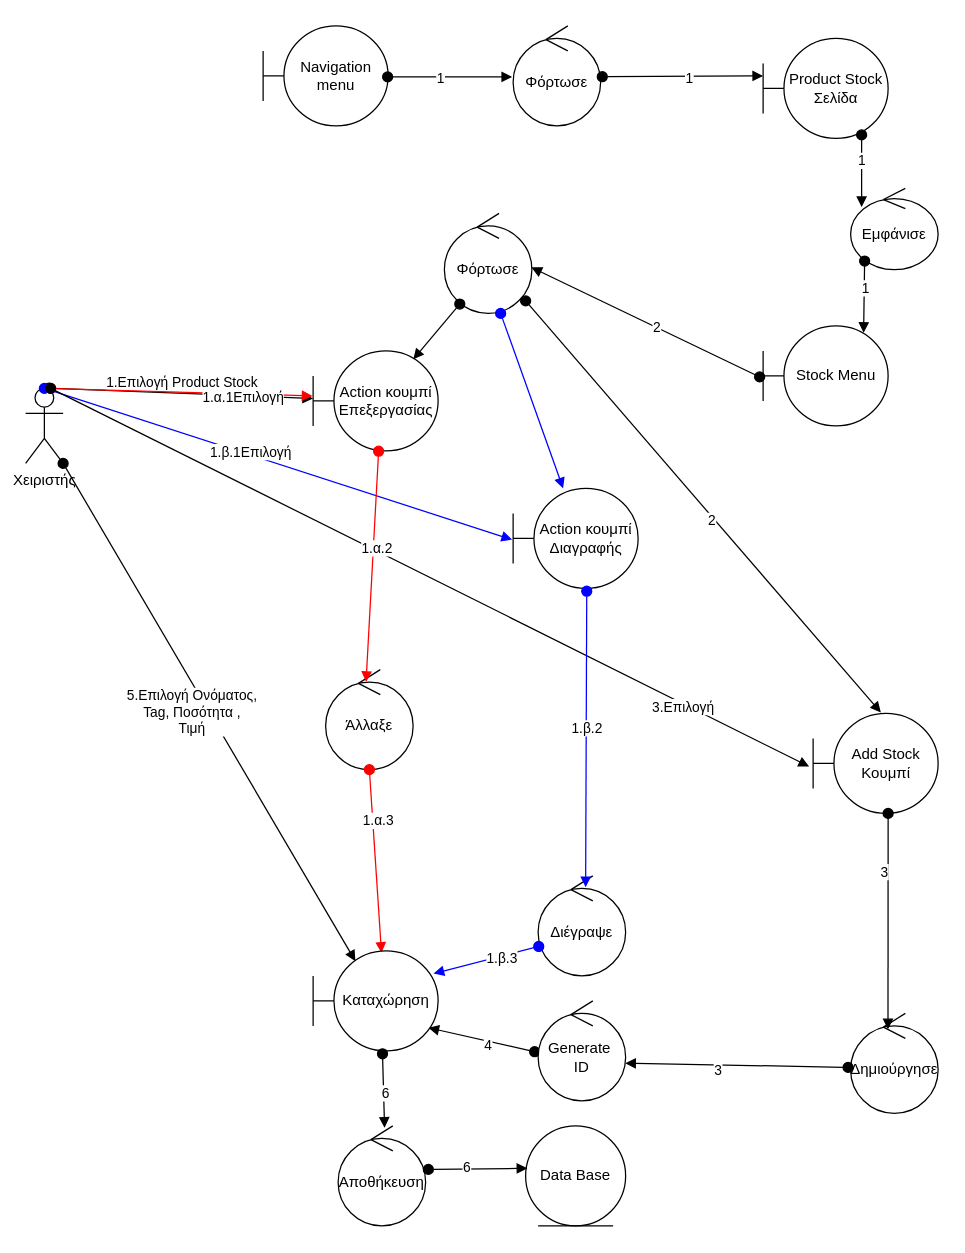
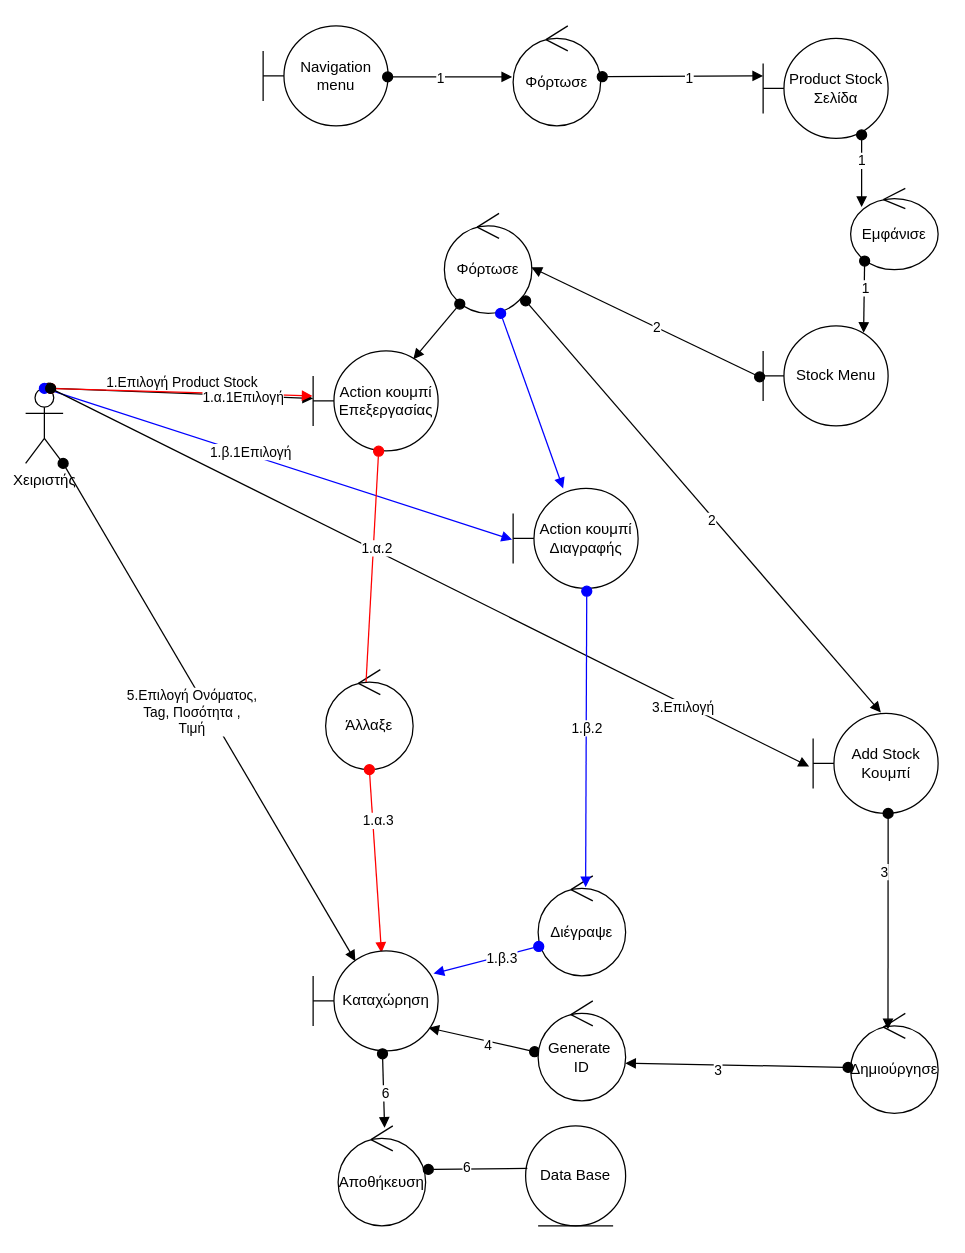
- <mxCell id="41" value="" style="html=1;verticalAlign=bottom;startArrow=oval;startFill=1;endArrow=block;startSize=8;curved=0;rounded=0;entryX=0.462;entryY=0.124;entryDx=0;entryDy=0;entryPerimeter=0;exitX=0.524;exitY=1.003;exitDx=0;exitDy=0;exitPerimeter=0;strokeColor=#FF0000;" parent="1" source="27" target="38" edge="1"><mxGeometry width="60" relative="1" as="geometry"><mxPoint x="302" y="360" as="sourcePoint" /><mxPoint x="340" y="470" as="targetPoint" /></mxGeometry></mxCell>
+ <mxCell id="41" value="" style="html=1;verticalAlign=bottom;startArrow=oval;startFill=1;endArrow=none;startSize=8;curved=0;rounded=0;entryX=0.462;entryY=0.124;entryDx=0;entryDy=0;entryPerimeter=0;exitX=0.524;exitY=1.003;exitDx=0;exitDy=0;exitPerimeter=0;strokeColor=#FF0000;" parent="1" source="27" target="38" edge="1"><mxGeometry width="60" relative="1" as="geometry"><mxPoint x="302" y="360" as="sourcePoint" /><mxPoint x="340" y="470" as="targetPoint" /></mxGeometry></mxCell>
- <mxCell id="57" value="" style="html=1;verticalAlign=bottom;startArrow=oval;startFill=1;endArrow=block;startSize=8;curved=0;rounded=0;exitX=1.031;exitY=0.435;exitDx=0;exitDy=0;exitPerimeter=0;entryX=0.017;entryY=0.425;entryDx=0;entryDy=0;entryPerimeter=0;" parent="1" source="54" target="52" edge="1"><mxGeometry width="60" relative="1" as="geometry"><mxPoint x="225" y="882" as="sourcePoint" /><mxPoint x="226" y="933" as="targetPoint" /></mxGeometry></mxCell>
+ <mxCell id="57" value="" style="html=1;verticalAlign=bottom;startArrow=oval;startFill=1;endArrow=none;startSize=8;curved=0;rounded=0;exitX=1.031;exitY=0.435;exitDx=0;exitDy=0;exitPerimeter=0;entryX=0.017;entryY=0.425;entryDx=0;entryDy=0;entryPerimeter=0;" parent="1" source="54" target="52" edge="1"><mxGeometry width="60" relative="1" as="geometry"><mxPoint x="225" y="882" as="sourcePoint" /><mxPoint x="226" y="933" as="targetPoint" /></mxGeometry></mxCell>
